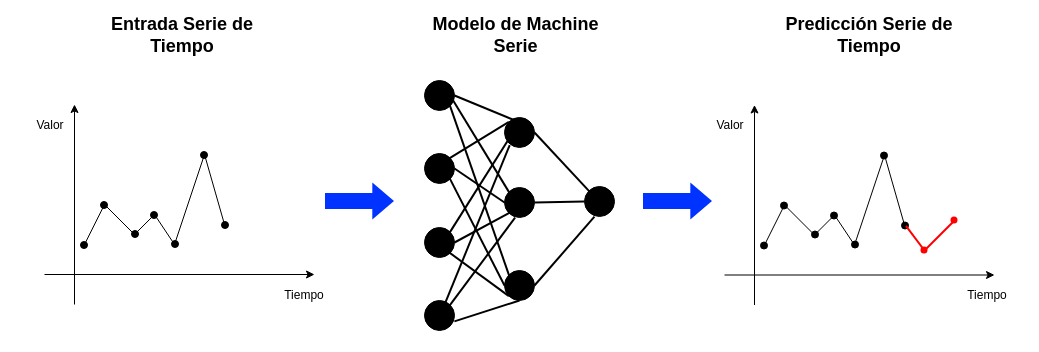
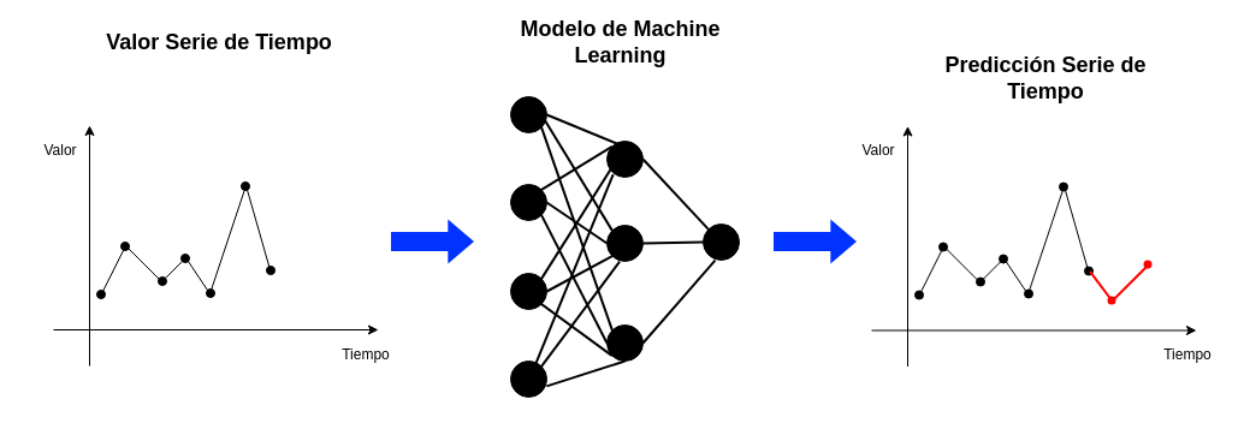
- <mxCell id="50" value="&lt;span&gt;&lt;font&gt;Entrada Serie de Tiempo&lt;/font&gt;&lt;/span&gt;" style="text;html=1;align=center;verticalAlign=middle;whiteSpace=wrap;rounded=0;fontSize=18;fontStyle=1" vertex="1" parent="1"><mxGeometry x="80" y="20" width="204" height="30" as="geometry" /></mxCell>
+ <mxCell id="50" value="&lt;span&gt;&lt;font&gt;Valor Serie de Tiempo&lt;/font&gt;&lt;/span&gt;" style="text;html=1;align=center;verticalAlign=middle;whiteSpace=wrap;rounded=0;fontSize=18;fontStyle=1" vertex="1" parent="1"><mxGeometry x="80" y="20" width="204" height="30" as="geometry" /></mxCell>
- <mxCell id="52" value="&lt;b&gt;&lt;font&gt;Modelo de Machine Serie&lt;/font&gt;&lt;/b&gt;" style="text;html=1;align=center;verticalAlign=middle;whiteSpace=wrap;rounded=0;fontSize=18;" vertex="1" parent="1"><mxGeometry x="407" y="20" width="217" height="30" as="geometry" /></mxCell>
+ <mxCell id="52" value="&lt;b&gt;&lt;font&gt;Modelo de Machine Learning&lt;/font&gt;&lt;/b&gt;" style="text;html=1;align=center;verticalAlign=middle;whiteSpace=wrap;rounded=0;fontSize=18;" vertex="1" parent="1"><mxGeometry x="407" y="20" width="217" height="30" as="geometry" /></mxCell>
- <mxCell id="51" value="&lt;b&gt;&lt;font&gt;Predicción Serie de Tiempo&lt;/font&gt;&lt;/b&gt;" style="text;html=1;align=center;verticalAlign=middle;whiteSpace=wrap;rounded=0;fontSize=18;fontFamily=Helvetica;" vertex="1" parent="1"><mxGeometry x="767" y="20" width="204" height="30" as="geometry" /></mxCell>
+ <mxCell id="51" value="&lt;b&gt;&lt;font&gt;Predicción Serie de Tiempo&lt;/font&gt;&lt;/b&gt;" style="text;html=1;align=center;verticalAlign=middle;whiteSpace=wrap;rounded=0;fontSize=18;fontFamily=Helvetica;" vertex="1" parent="1"><mxGeometry x="767" y="50" width="204" height="30" as="geometry" /></mxCell>
